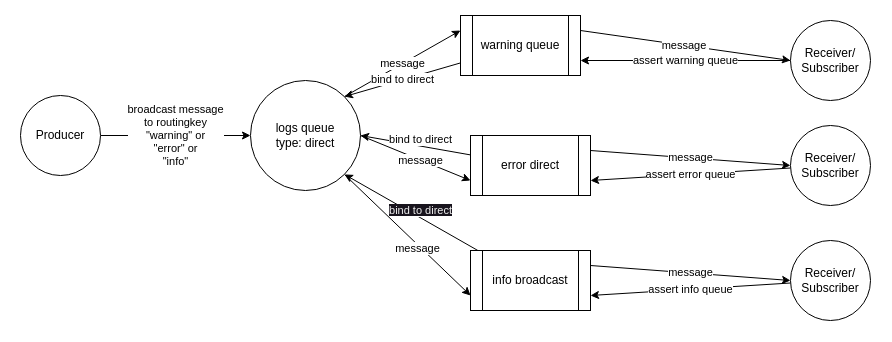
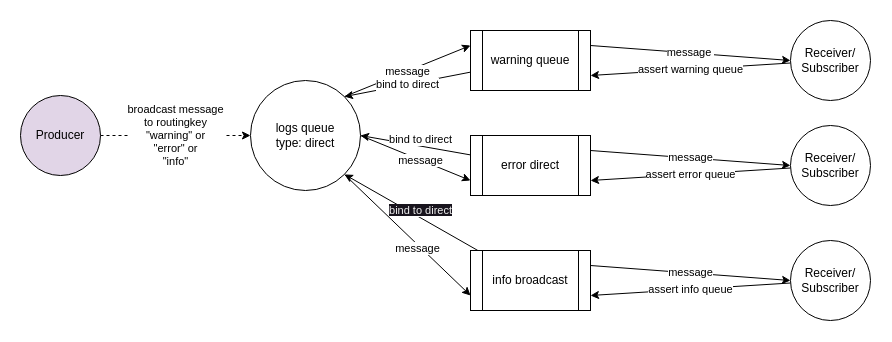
- <mxCell id="13" value="warning queue" style="shape=process;whiteSpace=wrap;html=1;backgroundOutline=1;" parent="1" vertex="1"><mxGeometry x="460" y="15" width="120" height="60" as="geometry" /></mxCell>
+ <mxCell id="13" value="warning queue" style="shape=process;whiteSpace=wrap;html=1;backgroundOutline=1;" parent="1" vertex="1"><mxGeometry x="470" y="30" width="120" height="60" as="geometry" /></mxCell>
- <mxCell id="3" value="Producer" style="ellipse;whiteSpace=wrap;html=1;aspect=fixed;" parent="1" vertex="1"><mxGeometry x="20" y="95" width="80" height="80" as="geometry" /></mxCell>
+ <mxCell id="3" value="Producer" style="ellipse;whiteSpace=wrap;html=1;aspect=fixed;fillColor=#e1d5e7;" parent="1" vertex="1"><mxGeometry x="20" y="95" width="80" height="80" as="geometry" /></mxCell>
- <mxCell id="2" value="broadcast message&lt;br&gt;to routingkey&lt;br&gt;&quot;warning&quot; or&lt;br&gt;&quot;error&quot; or&lt;br&gt;&quot;info&quot;" style="edgeStyle=none;html=1;entryX=0;entryY=0.5;entryDx=0;entryDy=0;" parent="1" source="3" target="8" edge="1"><mxGeometry relative="1" as="geometry" /></mxCell>
+ <mxCell id="2" value="broadcast message&lt;br&gt;to routingkey&lt;br&gt;&quot;warning&quot; or&lt;br&gt;&quot;error&quot; or&lt;br&gt;&quot;info&quot;" style="edgeStyle=none;html=1;entryX=0;entryY=0.5;entryDx=0;entryDy=0;dashed=1;" parent="1" source="3" target="8" edge="1"><mxGeometry relative="1" as="geometry" /></mxCell>
